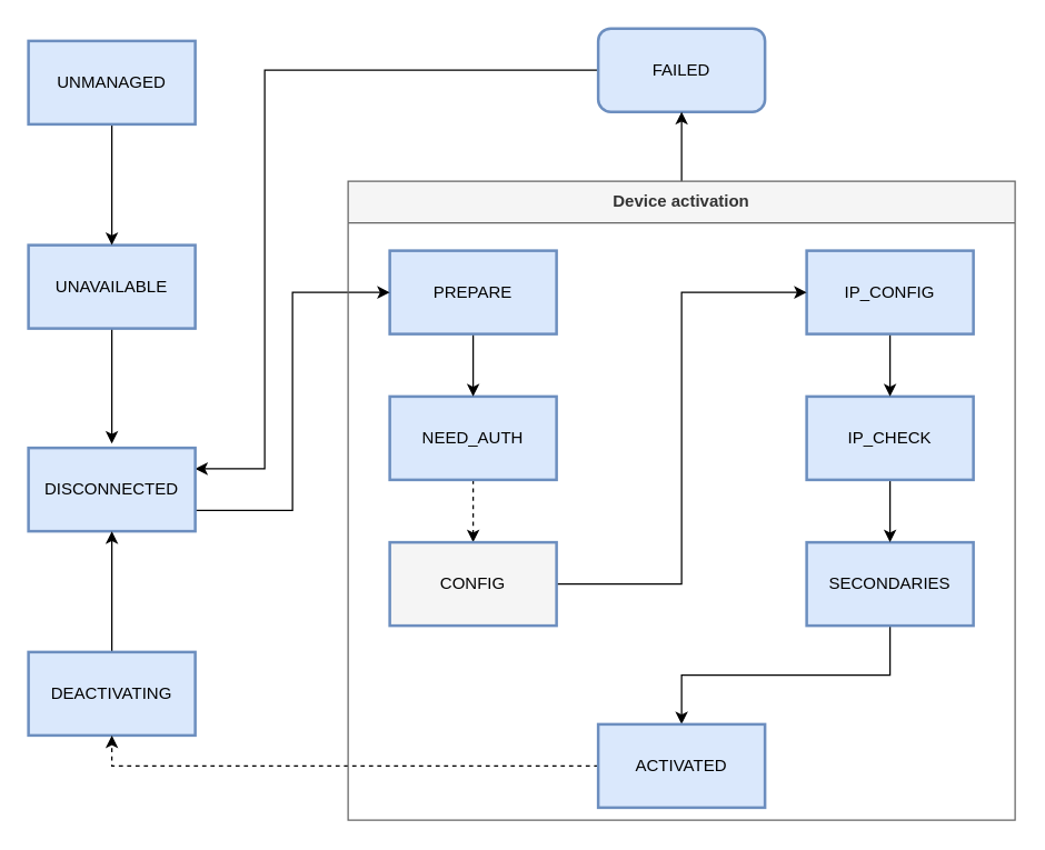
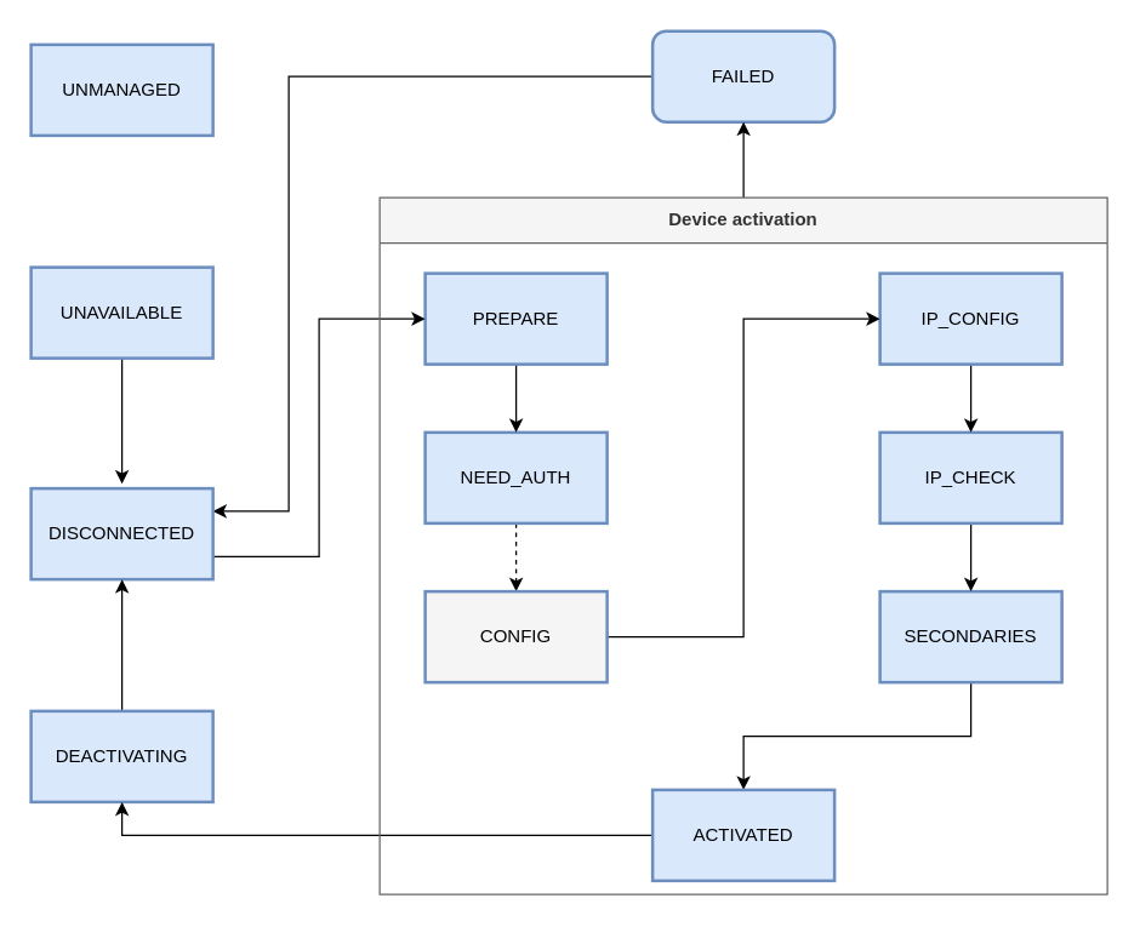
- <mxCell id="20" style="edgeStyle=orthogonalEdgeStyle;rounded=0;orthogonalLoop=1;jettySize=auto;html=1;entryX=0.5;entryY=0;entryDx=0;entryDy=0;" parent="1" source="21" target="19" edge="1"><mxGeometry relative="1" as="geometry" /></mxCell>
- <mxCell id="24" style="edgeStyle=orthogonalEdgeStyle;rounded=0;orthogonalLoop=1;jettySize=auto;html=1;entryX=0.5;entryY=1;entryDx=0;entryDy=0;dashed=1;" parent="1" source="25" target="23" edge="1"><mxGeometry relative="1" as="geometry" /></mxCell>
+ <mxCell id="24" style="edgeStyle=orthogonalEdgeStyle;rounded=0;orthogonalLoop=1;jettySize=auto;html=1;entryX=0.5;entryY=1;entryDx=0;entryDy=0;" parent="1" source="25" target="23" edge="1"><mxGeometry relative="1" as="geometry" /></mxCell>
